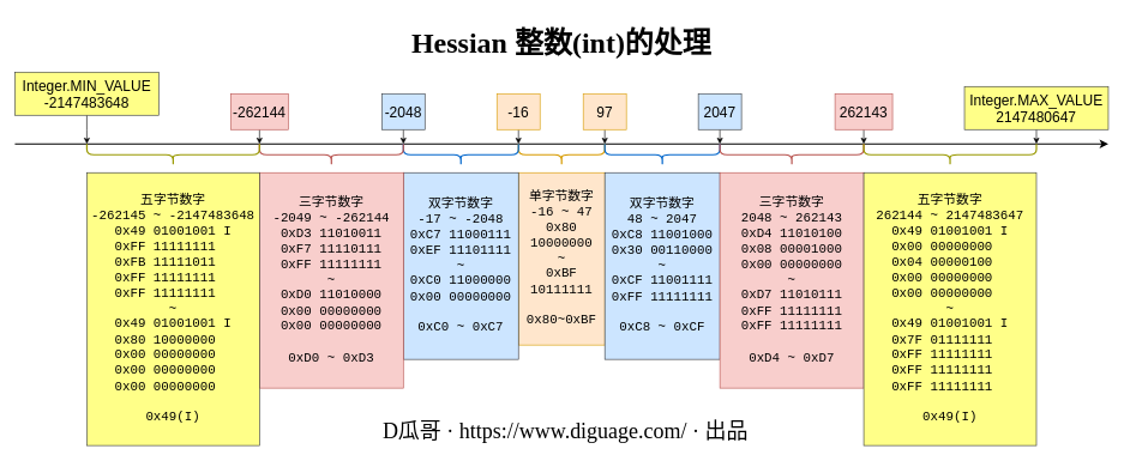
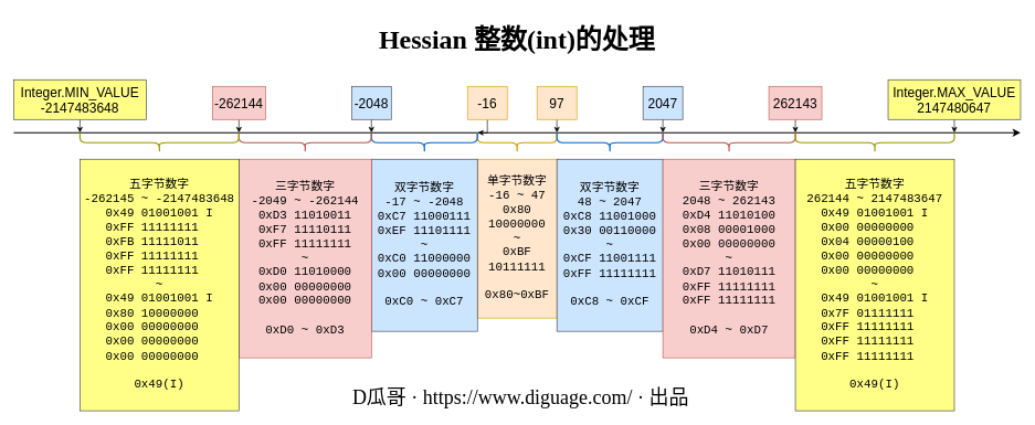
- <mxCell id="31" value="Integer.MIN_VALUE&lt;br&gt;-2147483648" style="text;html=1;strokeColor=#36393d;fillColor=#ffff88;align=center;verticalAlign=middle;whiteSpace=wrap;rounded=0;fontSize=20;" parent="1" vertex="1"><mxGeometry x="20" y="100" width="200" height="60" as="geometry" /></mxCell>
+ <mxCell id="31" value="Integer.MIN_VALUE&lt;br&gt;-2147483648" style="text;html=1;strokeColor=#36393d;fillColor=#ffff88;align=center;verticalAlign=middle;whiteSpace=wrap;rounded=0;fontSize=20;" parent="1" vertex="1"><mxGeometry x="20" y="120" width="200" height="60" as="geometry" /></mxCell>
- <mxCell id="5" value="-16" style="text;html=1;strokeColor=#d79b00;fillColor=#ffe6cc;align=center;verticalAlign=middle;whiteSpace=wrap;rounded=0;fontSize=20;" parent="1" vertex="1"><mxGeometry x="690" y="130" width="60" height="50" as="geometry" /></mxCell>
+ <mxCell id="5" value="-16" style="text;html=1;strokeColor=#d79b00;fillColor=#ffe6cc;align=center;verticalAlign=middle;whiteSpace=wrap;rounded=0;fontSize=20;" parent="1" vertex="1"><mxGeometry x="705" y="130" width="60" height="50" as="geometry" /></mxCell>
